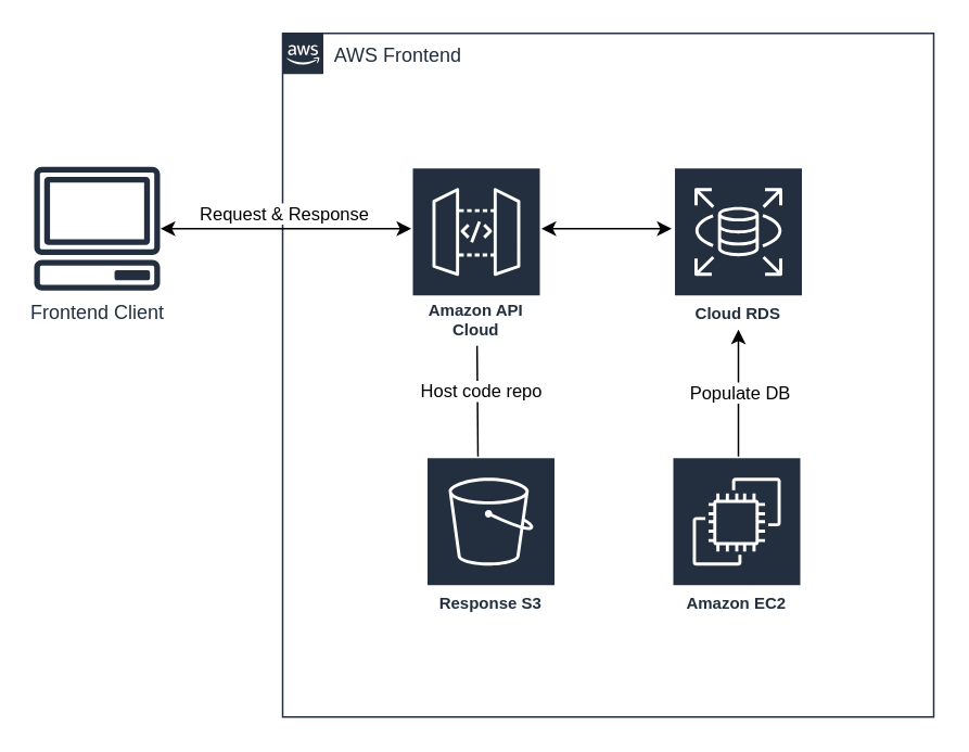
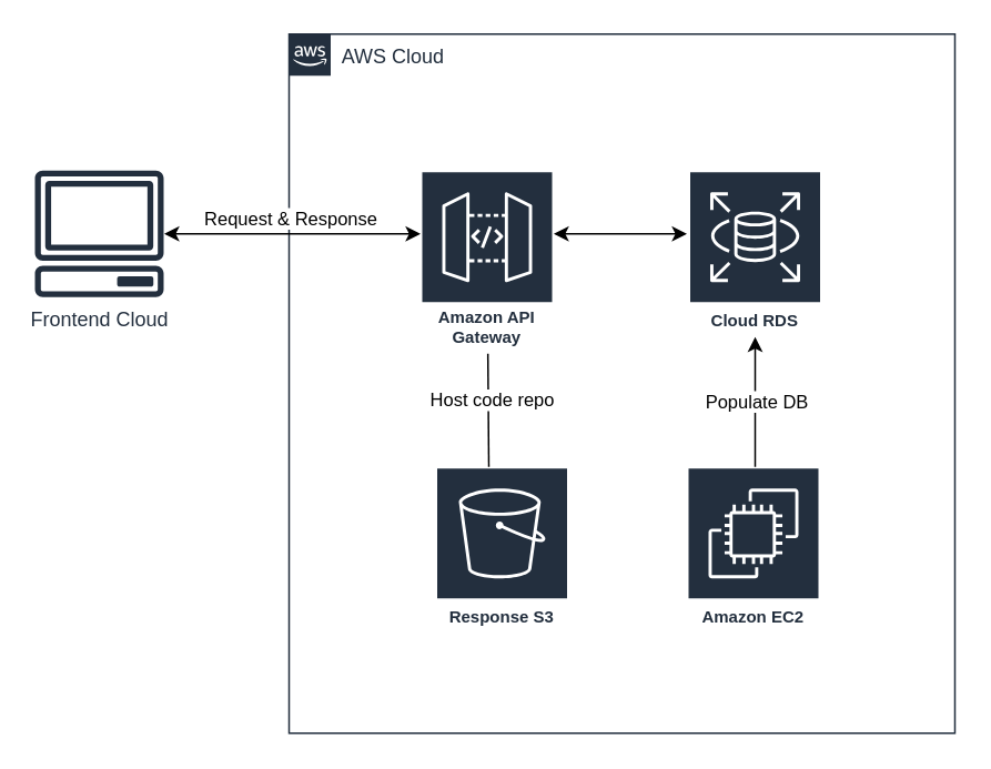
- <mxCell id="2" value="AWS Frontend" style="points=[[0,0],[0.25,0],[0.5,0],[0.75,0],[1,0],[1,0.25],[1,0.5],[1,0.75],[1,1],[0.75,1],[0.5,1],[0.25,1],[0,1],[0,0.75],[0,0.5],[0,0.25]];outlineConnect=0;gradientColor=none;html=1;whiteSpace=wrap;fontSize=12;fontStyle=0;shape=mxgraph.aws4.group;grIcon=mxgraph.aws4.group_aws_cloud_alt;strokeColor=#232F3E;fillColor=none;verticalAlign=top;align=left;spacingLeft=30;fontColor=#232F3E;dashed=0;" vertex="1" parent="1"><mxGeometry x="173" y="20" width="400" height="420" as="geometry" /></mxCell>
+ <mxCell id="2" value="AWS Cloud" style="points=[[0,0],[0.25,0],[0.5,0],[0.75,0],[1,0],[1,0.25],[1,0.5],[1,0.75],[1,1],[0.75,1],[0.5,1],[0.25,1],[0,1],[0,0.75],[0,0.5],[0,0.25]];outlineConnect=0;gradientColor=none;html=1;whiteSpace=wrap;fontSize=12;fontStyle=0;shape=mxgraph.aws4.group;grIcon=mxgraph.aws4.group_aws_cloud_alt;strokeColor=#232F3E;fillColor=none;verticalAlign=top;align=left;spacingLeft=30;fontColor=#232F3E;dashed=0;" vertex="1" parent="1"><mxGeometry x="173" y="20" width="400" height="420" as="geometry" /></mxCell>
- <mxCell id="3" value="Frontend Client" style="outlineConnect=0;fontColor=#232F3E;gradientColor=none;fillColor=#232F3E;strokeColor=none;dashed=0;verticalLabelPosition=bottom;verticalAlign=top;align=center;html=1;fontSize=12;fontStyle=0;aspect=fixed;pointerEvents=1;shape=mxgraph.aws4.client;" vertex="1" parent="1"><mxGeometry x="20" y="102" width="78" height="76" as="geometry" /></mxCell>
+ <mxCell id="3" value="Frontend Cloud" style="outlineConnect=0;fontColor=#232F3E;gradientColor=none;fillColor=#232F3E;strokeColor=none;dashed=0;verticalLabelPosition=bottom;verticalAlign=top;align=center;html=1;fontSize=12;fontStyle=0;aspect=fixed;pointerEvents=1;shape=mxgraph.aws4.client;" vertex="1" parent="1"><mxGeometry x="20" y="102" width="78" height="76" as="geometry" /></mxCell>
- <mxCell id="6" value="Amazon API Cloud" style="outlineConnect=0;fontColor=#232F3E;gradientColor=none;strokeColor=#ffffff;fillColor=#232F3E;dashed=0;verticalLabelPosition=middle;verticalAlign=bottom;align=center;html=1;whiteSpace=wrap;fontSize=10;fontStyle=1;spacing=3;shape=mxgraph.aws4.productIcon;prIcon=mxgraph.aws4.api_gateway;" vertex="1" parent="1"><mxGeometry x="252" y="102" width="80" height="110" as="geometry" /></mxCell>
+ <mxCell id="6" value="Amazon API Gateway" style="outlineConnect=0;fontColor=#232F3E;gradientColor=none;strokeColor=#ffffff;fillColor=#232F3E;dashed=0;verticalLabelPosition=middle;verticalAlign=bottom;align=center;html=1;whiteSpace=wrap;fontSize=10;fontStyle=1;spacing=3;shape=mxgraph.aws4.productIcon;prIcon=mxgraph.aws4.api_gateway;" vertex="1" parent="1"><mxGeometry x="252" y="102" width="80" height="110" as="geometry" /></mxCell>
